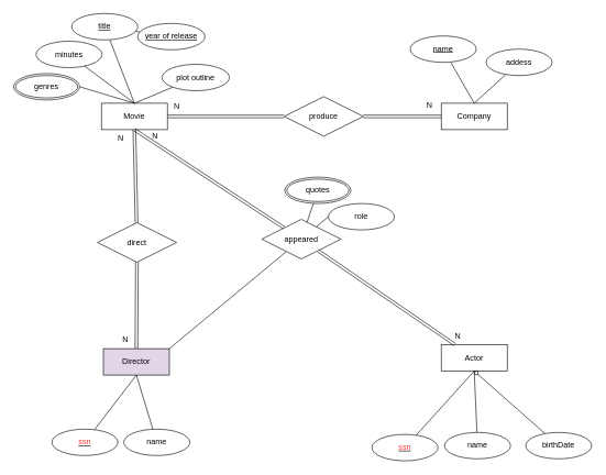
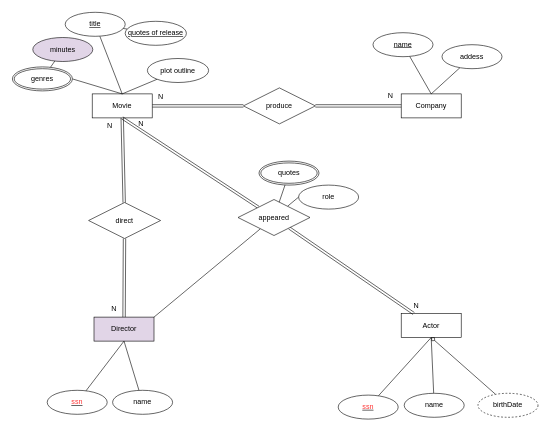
- <mxCell id="10" value="&lt;u&gt;year of release&lt;/u&gt;" style="ellipse;whiteSpace=wrap;html=1;align=center;" vertex="1" parent="1"><mxGeometry x="208" y="35" width="102" height="40" as="geometry" /></mxCell>
+ <mxCell id="10" value="&lt;u&gt;quotes of release&lt;/u&gt;" style="ellipse;whiteSpace=wrap;html=1;align=center;" vertex="1" parent="1"><mxGeometry x="208" y="35" width="102" height="40" as="geometry" /></mxCell>
- <mxCell id="12" value="minutes" style="ellipse;whiteSpace=wrap;html=1;align=center;" vertex="1" parent="1"><mxGeometry x="54" y="62" width="100" height="40" as="geometry" /></mxCell>
+ <mxCell id="12" value="minutes" style="ellipse;whiteSpace=wrap;html=1;align=center;fillColor=#e1d5e7;" vertex="1" parent="1"><mxGeometry x="54" y="62" width="100" height="40" as="geometry" /></mxCell>
- <mxCell id="11" style="rounded=0;orthogonalLoop=1;jettySize=auto;html=1;entryX=0.5;entryY=0;entryDx=0;entryDy=0;endArrow=none;endFill=0;" edge="1" parent="1" source="12" target="4"><mxGeometry relative="1" as="geometry" /></mxCell>
+ <mxCell id="11" style="rounded=0;orthogonalLoop=1;jettySize=auto;html=1;endArrow=none;endFill=0;" edge="1" parent="1" source="12" target="40"><mxGeometry relative="1" as="geometry" /></mxCell>
- <mxCell id="19" value="produce" style="shape=rhombus;perimeter=rhombusPerimeter;whiteSpace=wrap;html=1;align=center;" vertex="1" parent="1"><mxGeometry x="430" y="146" width="120" height="60" as="geometry" /></mxCell>
+ <mxCell id="19" value="produce" style="shape=rhombus;perimeter=rhombusPerimeter;whiteSpace=wrap;html=1;align=center;" vertex="1" parent="1"><mxGeometry x="405" y="146" width="120" height="60" as="geometry" /></mxCell>
- <mxCell id="29" value="birthDate" style="ellipse;whiteSpace=wrap;html=1;align=center;" vertex="1" parent="1"><mxGeometry x="796" y="655" width="100" height="40" as="geometry" /></mxCell>
+ <mxCell id="29" value="birthDate" style="ellipse;whiteSpace=wrap;html=1;align=center;dashed=1;" vertex="1" parent="1"><mxGeometry x="796" y="655" width="100" height="40" as="geometry" /></mxCell>
